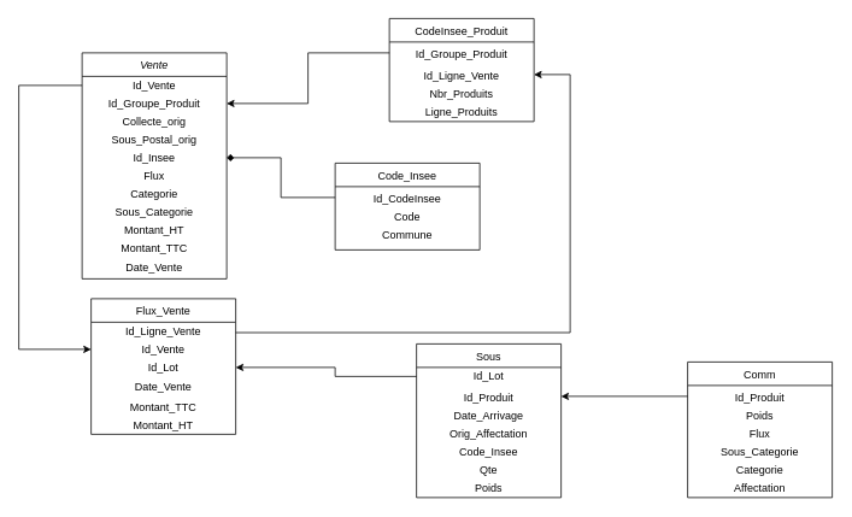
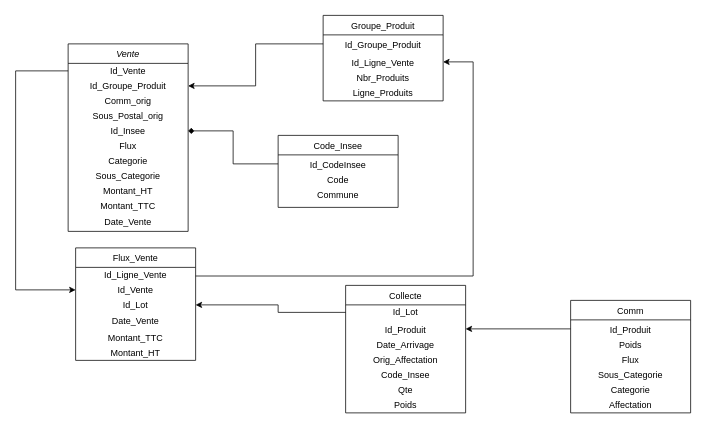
- <mxCell id="30" value="CodeInsee_Produit" style="swimlane;fontStyle=0;align=center;verticalAlign=top;childLayout=stackLayout;horizontal=1;startSize=26;horizontalStack=0;resizeParent=1;resizeLast=0;collapsible=1;marginBottom=0;rounded=0;shadow=0;strokeWidth=1;" vertex="1" parent="1"><mxGeometry x="430" y="20" width="160" height="114" as="geometry"><mxRectangle x="130" y="380" width="160" height="26" as="alternateBounds" /></mxGeometry></mxCell>
+ <mxCell id="30" value="Groupe_Produit" style="swimlane;fontStyle=0;align=center;verticalAlign=top;childLayout=stackLayout;horizontal=1;startSize=26;horizontalStack=0;resizeParent=1;resizeLast=0;collapsible=1;marginBottom=0;rounded=0;shadow=0;strokeWidth=1;" vertex="1" parent="1"><mxGeometry x="430" y="20" width="160" height="114" as="geometry"><mxRectangle x="130" y="380" width="160" height="26" as="alternateBounds" /></mxGeometry></mxCell>
- <mxCell id="5" value="Collecte_orig" style="text;html=1;strokeColor=none;fillColor=none;align=center;verticalAlign=middle;whiteSpace=wrap;rounded=0;" vertex="1" parent="2"><mxGeometry y="66" width="160" height="20" as="geometry" /></mxCell>
+ <mxCell id="5" value="Comm_orig" style="text;html=1;strokeColor=none;fillColor=none;align=center;verticalAlign=middle;whiteSpace=wrap;rounded=0;" vertex="1" parent="2"><mxGeometry y="66" width="160" height="20" as="geometry" /></mxCell>
- <mxCell id="22" value="Sous" style="swimlane;fontStyle=0;align=center;verticalAlign=top;childLayout=stackLayout;horizontal=1;startSize=26;horizontalStack=0;resizeParent=1;resizeLast=0;collapsible=1;marginBottom=0;rounded=0;shadow=0;strokeWidth=1;" parent="1" vertex="1"><mxGeometry x="460" y="380" width="160" height="170" as="geometry"><mxRectangle x="550" y="140" width="160" height="26" as="alternateBounds" /></mxGeometry></mxCell>
+ <mxCell id="22" value="Collecte" style="swimlane;fontStyle=0;align=center;verticalAlign=top;childLayout=stackLayout;horizontal=1;startSize=26;horizontalStack=0;resizeParent=1;resizeLast=0;collapsible=1;marginBottom=0;rounded=0;shadow=0;strokeWidth=1;" parent="1" vertex="1"><mxGeometry x="460" y="380" width="160" height="170" as="geometry"><mxRectangle x="550" y="140" width="160" height="26" as="alternateBounds" /></mxGeometry></mxCell>
